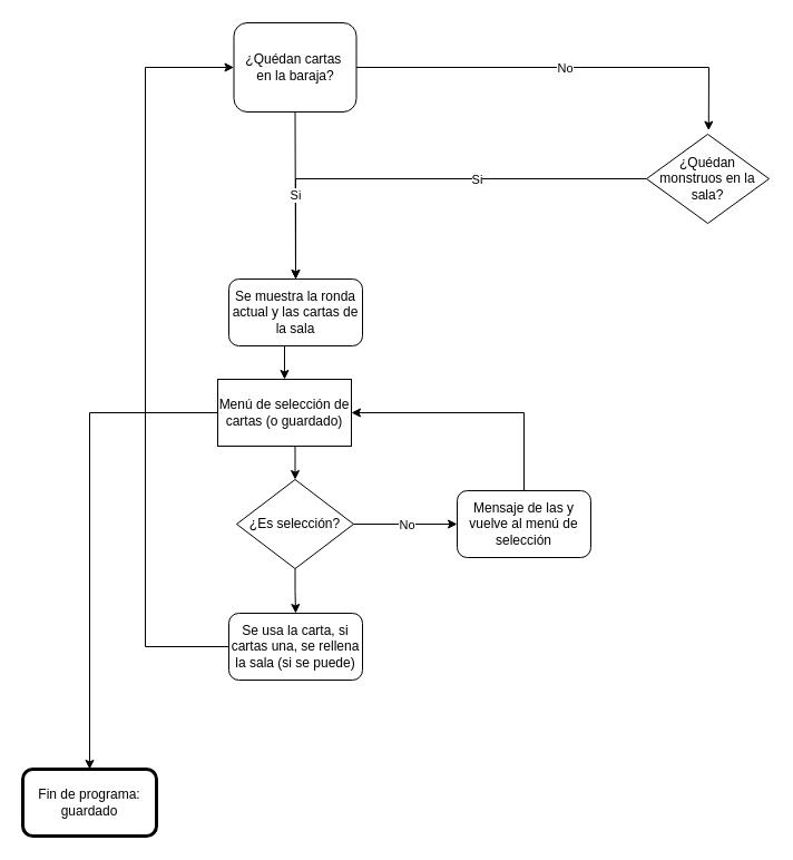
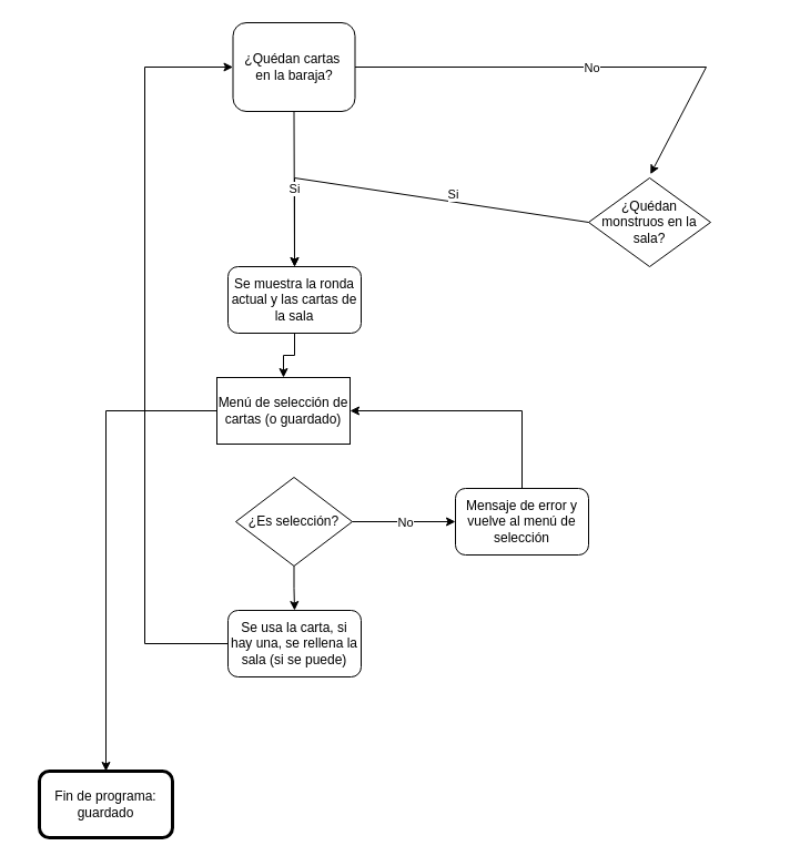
- <mxCell id="16" value="¿Quédan monstruos en la sala?" style="rhombus;whiteSpace=wrap;html=1;" vertex="1" parent="1"><mxGeometry x="580" y="120" width="110" height="80" as="geometry" /></mxCell>
+ <mxCell id="16" value="¿Quédan monstruos en la sala?" style="rhombus;whiteSpace=wrap;html=1;" vertex="1" parent="1"><mxGeometry x="530" y="160" width="110" height="80" as="geometry" /></mxCell>
- <mxCell id="3" value="Se muestra la ronda actual y las cartas de la sala" style="rounded=1;whiteSpace=wrap;html=1;" vertex="1" parent="1"><mxGeometry x="205" y="250" width="120" height="60" as="geometry" /></mxCell>
+ <mxCell id="3" value="Se muestra la ronda actual y las cartas de la sala" style="rounded=1;whiteSpace=wrap;html=1;" vertex="1" parent="1"><mxGeometry x="205" y="240" width="120" height="60" as="geometry" /></mxCell>
- <mxCell id="4" style="edgeStyle=orthogonalEdgeStyle;rounded=0;orthogonalLoop=1;jettySize=auto;html=1;exitX=0.5;exitY=1;exitDx=0;exitDy=0;entryX=0.5;entryY=0;entryDx=0;entryDy=0;" edge="1" parent="1" source="6" target="8"><mxGeometry relative="1" as="geometry" /></mxCell>
- <mxCell id="10" value="Mensaje de las y vuelve al menú de selección" style="rounded=1;whiteSpace=wrap;html=1;" vertex="1" parent="1"><mxGeometry x="410" y="440" width="120" height="60" as="geometry" /></mxCell>
+ <mxCell id="10" value="Mensaje de error y vuelve al menú de selección" style="rounded=1;whiteSpace=wrap;html=1;" vertex="1" parent="1"><mxGeometry x="410" y="440" width="120" height="60" as="geometry" /></mxCell>
- <mxCell id="14" value="Se usa la carta, si cartas una, se rellena la sala (si se puede)" style="rounded=1;whiteSpace=wrap;html=1;" vertex="1" parent="1"><mxGeometry x="205" y="550" width="120" height="60" as="geometry" /></mxCell>
+ <mxCell id="14" value="Se usa la carta, si hay una, se rellena la sala (si se puede)" style="rounded=1;whiteSpace=wrap;html=1;" vertex="1" parent="1"><mxGeometry x="205" y="550" width="120" height="60" as="geometry" /></mxCell>
- <mxCell id="23" value="Fin de programa:&lt;div&gt;guardado&lt;/div&gt;" style="rounded=1;whiteSpace=wrap;html=1;strokeWidth=3;" vertex="1" parent="1"><mxGeometry x="20" y="690" width="120" height="60" as="geometry" /></mxCell>
+ <mxCell id="23" value="Fin de programa:&lt;div&gt;guardado&lt;/div&gt;" style="rounded=1;whiteSpace=wrap;html=1;strokeWidth=3;" vertex="1" parent="1"><mxGeometry x="35" y="695" width="120" height="60" as="geometry" /></mxCell>
